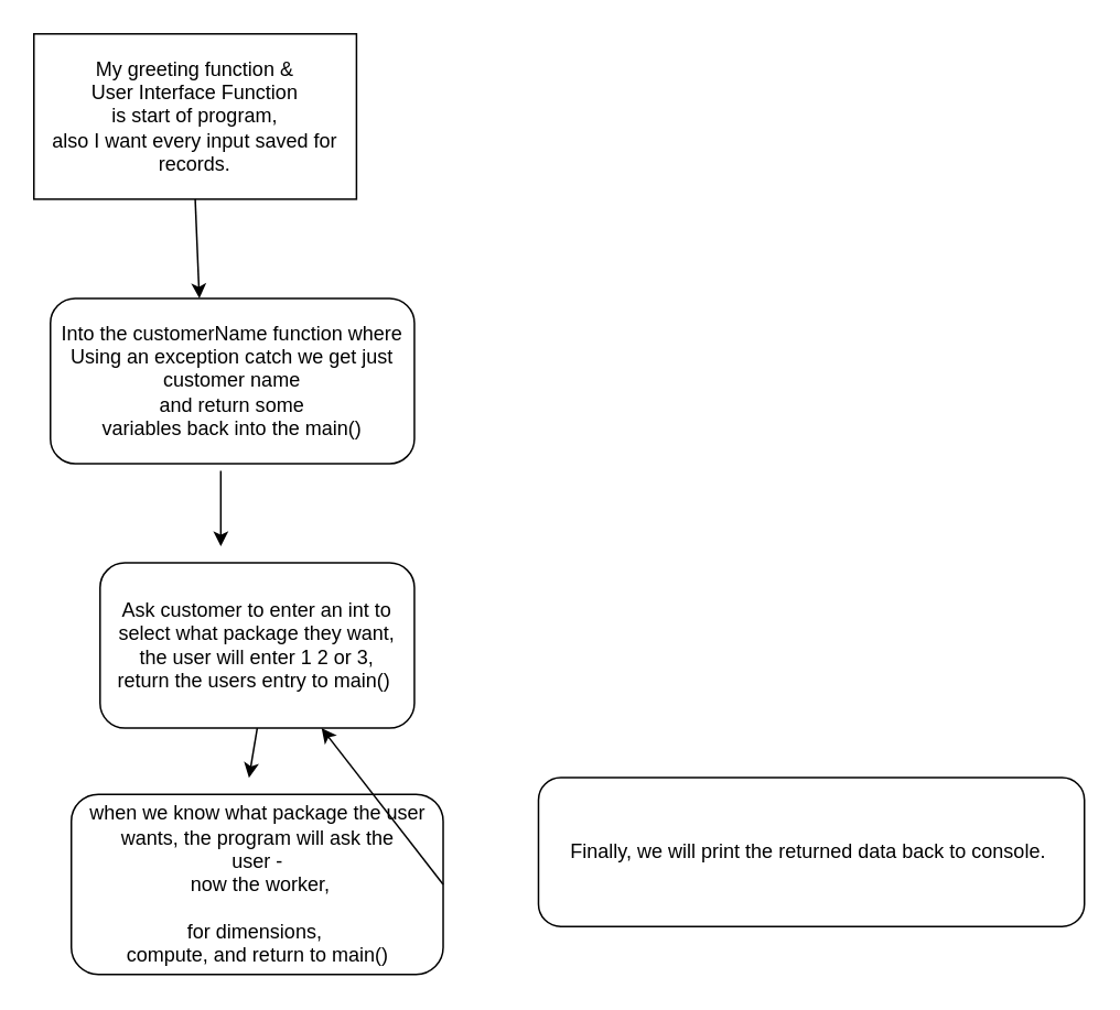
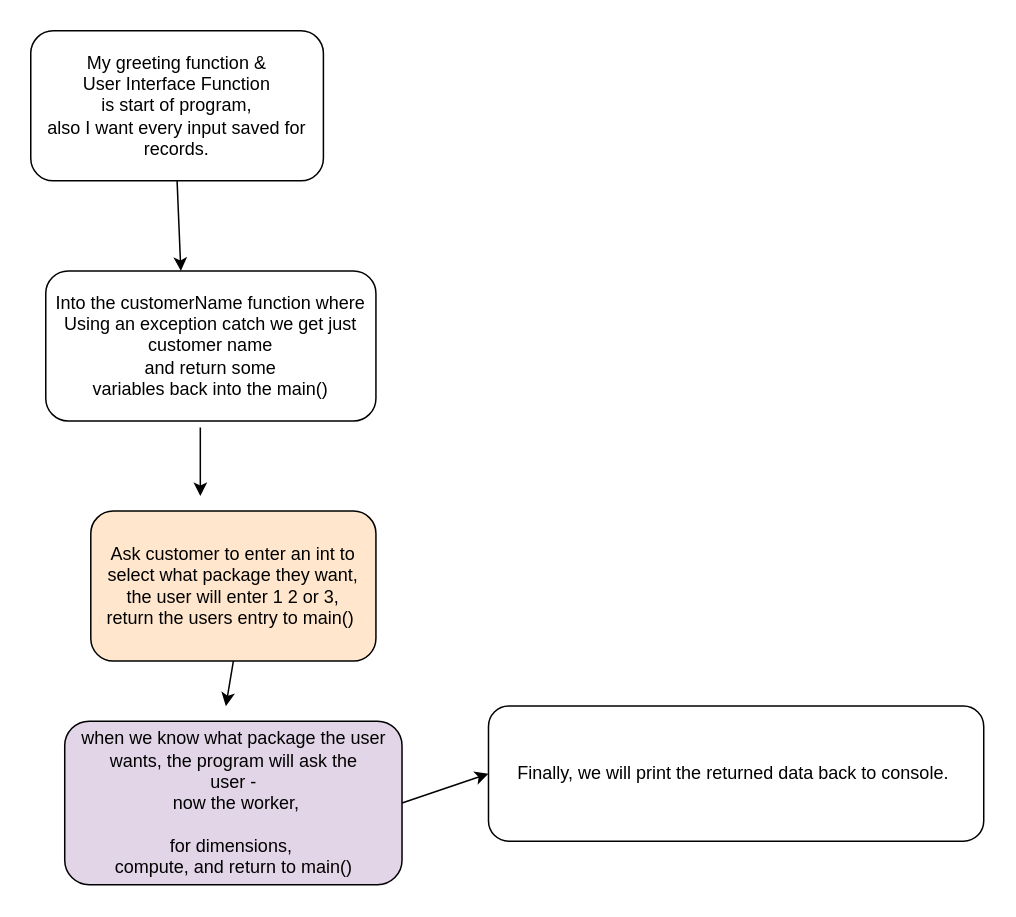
- <mxCell id="2" value="My greeting function &amp;amp;&lt;br&gt;User Interface Function&lt;br&gt;is start of program,&lt;br&gt;also I want every input saved for records." style="whiteSpace=wrap;html=1;rounded=0;" parent="1" vertex="1"><mxGeometry x="20" y="20" width="195" height="100" as="geometry" /></mxCell>
+ <mxCell id="2" value="My greeting function &amp;amp;&lt;br&gt;User Interface Function&lt;br&gt;is start of program,&lt;br&gt;also I want every input saved for records." style="rounded=1;whiteSpace=wrap;html=1;" parent="1" vertex="1"><mxGeometry x="20" y="20" width="195" height="100" as="geometry" /></mxCell>
- <mxCell id="6" value="Ask customer to enter an int to select what package they want,&lt;br&gt;the user will enter 1 2 or 3,&lt;br&gt;return the users entry to main()&amp;nbsp;" style="rounded=1;whiteSpace=wrap;html=1;" parent="1" vertex="1"><mxGeometry x="60" y="340" width="190" height="100" as="geometry" /></mxCell>
+ <mxCell id="6" value="Ask customer to enter an int to select what package they want,&lt;br&gt;the user will enter 1 2 or 3,&lt;br&gt;return the users entry to main()&amp;nbsp;" style="rounded=1;whiteSpace=wrap;html=1;fillColor=#ffe6cc;" parent="1" vertex="1"><mxGeometry x="60" y="340" width="190" height="100" as="geometry" /></mxCell>
- <mxCell id="9" value="" style="endArrow=classic;html=1;rounded=0;exitX=1;exitY=0.5;exitDx=0;exitDy=0;" parent="1" source="8" edge="1" target="6"><mxGeometry width="50" height="50" relative="1" as="geometry"><mxPoint x="360" y="640" as="sourcePoint" /><mxPoint x="398" y="650" as="targetPoint" /></mxGeometry></mxCell>
+ <mxCell id="9" value="" style="endArrow=classic;html=1;rounded=0;exitX=1;exitY=0.5;exitDx=0;exitDy=0;entryX=0;entryY=0.5;entryDx=0;entryDy=0;" parent="1" source="8" edge="1" target="10"><mxGeometry width="50" height="50" relative="1" as="geometry"><mxPoint x="360" y="640" as="sourcePoint" /><mxPoint x="398" y="650" as="targetPoint" /></mxGeometry></mxCell>
- <mxCell id="8" value="when we know what package the user wants, the program will ask the &lt;br&gt;user -&lt;br&gt;&amp;nbsp;now the worker,&lt;br&gt;&lt;br&gt;for dimensions,&amp;nbsp;&lt;br&gt;compute, and return to main()" style="rounded=1;whiteSpace=wrap;html=1;" parent="1" vertex="1"><mxGeometry x="42.63" y="480" width="224.75" height="109" as="geometry" /></mxCell>
+ <mxCell id="8" value="when we know what package the user wants, the program will ask the &lt;br&gt;user -&lt;br&gt;&amp;nbsp;now the worker,&lt;br&gt;&lt;br&gt;for dimensions,&amp;nbsp;&lt;br&gt;compute, and return to main()" style="rounded=1;whiteSpace=wrap;html=1;fillColor=#e1d5e7;" parent="1" vertex="1"><mxGeometry x="42.63" y="480" width="224.75" height="109" as="geometry" /></mxCell>
